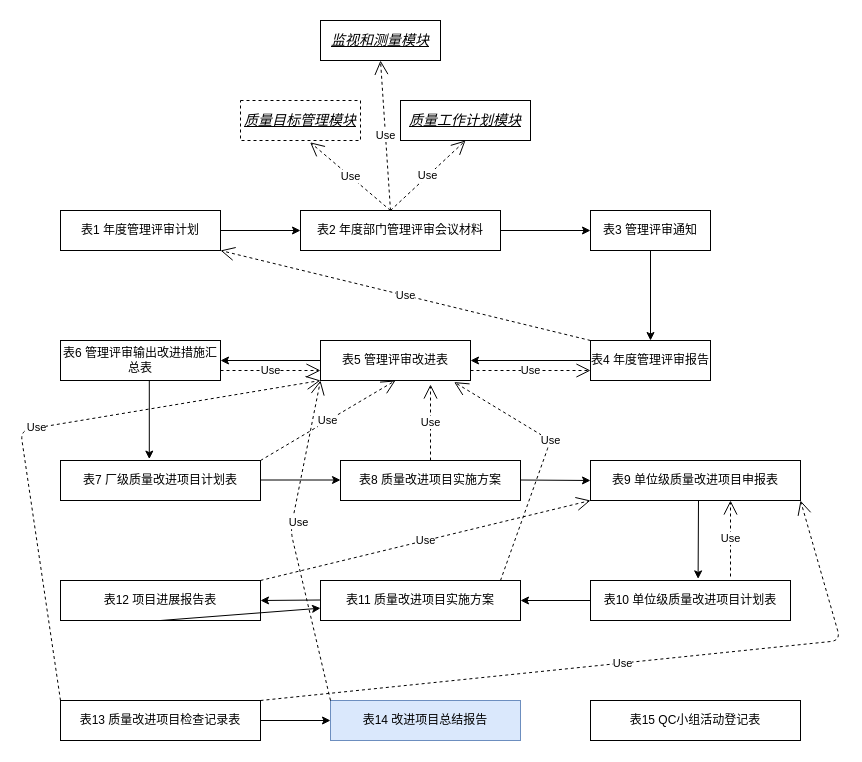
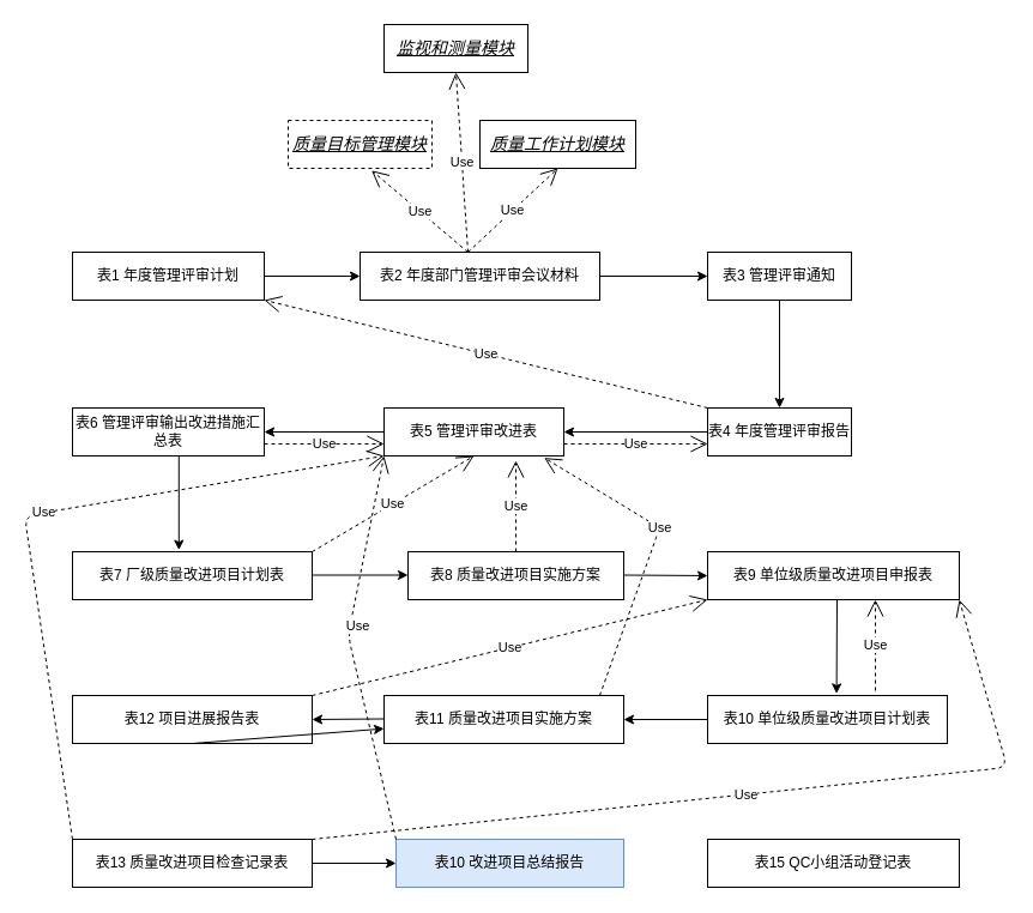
- <mxCell id="43" value="表14 改进项目总结报告" style="rounded=0;whiteSpace=wrap;html=1;fillColor=#dae8fc;strokeColor=#6c8ebf;" vertex="1" parent="1"><mxGeometry x="330" y="700" width="190" height="40" as="geometry" /></mxCell>
+ <mxCell id="43" value="表10 改进项目总结报告" style="rounded=0;whiteSpace=wrap;html=1;fillColor=#dae8fc;strokeColor=#6c8ebf;" vertex="1" parent="1"><mxGeometry x="330" y="700" width="190" height="40" as="geometry" /></mxCell>
